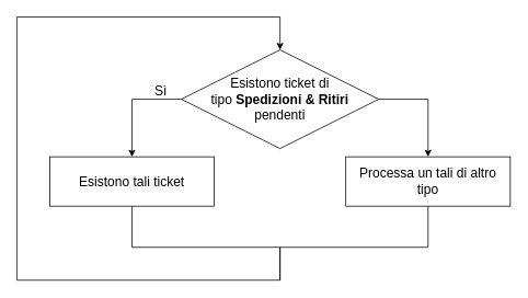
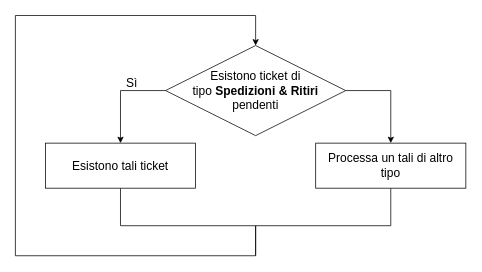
- <mxCell id="6" value="Sì" style="text;html=1;align=center;verticalAlign=middle;resizable=0;points=[];autosize=1;strokeColor=none;fontSize=16;" vertex="1" parent="1"><mxGeometry x="180" y="100" width="30" height="20" as="geometry" /></mxCell>
+ <mxCell id="6" value="Sì" style="text;html=1;align=center;verticalAlign=middle;resizable=0;points=[];autosize=1;strokeColor=none;fontSize=16;" vertex="1" parent="1"><mxGeometry x="160" y="100" width="30" height="20" as="geometry" /></mxCell>
